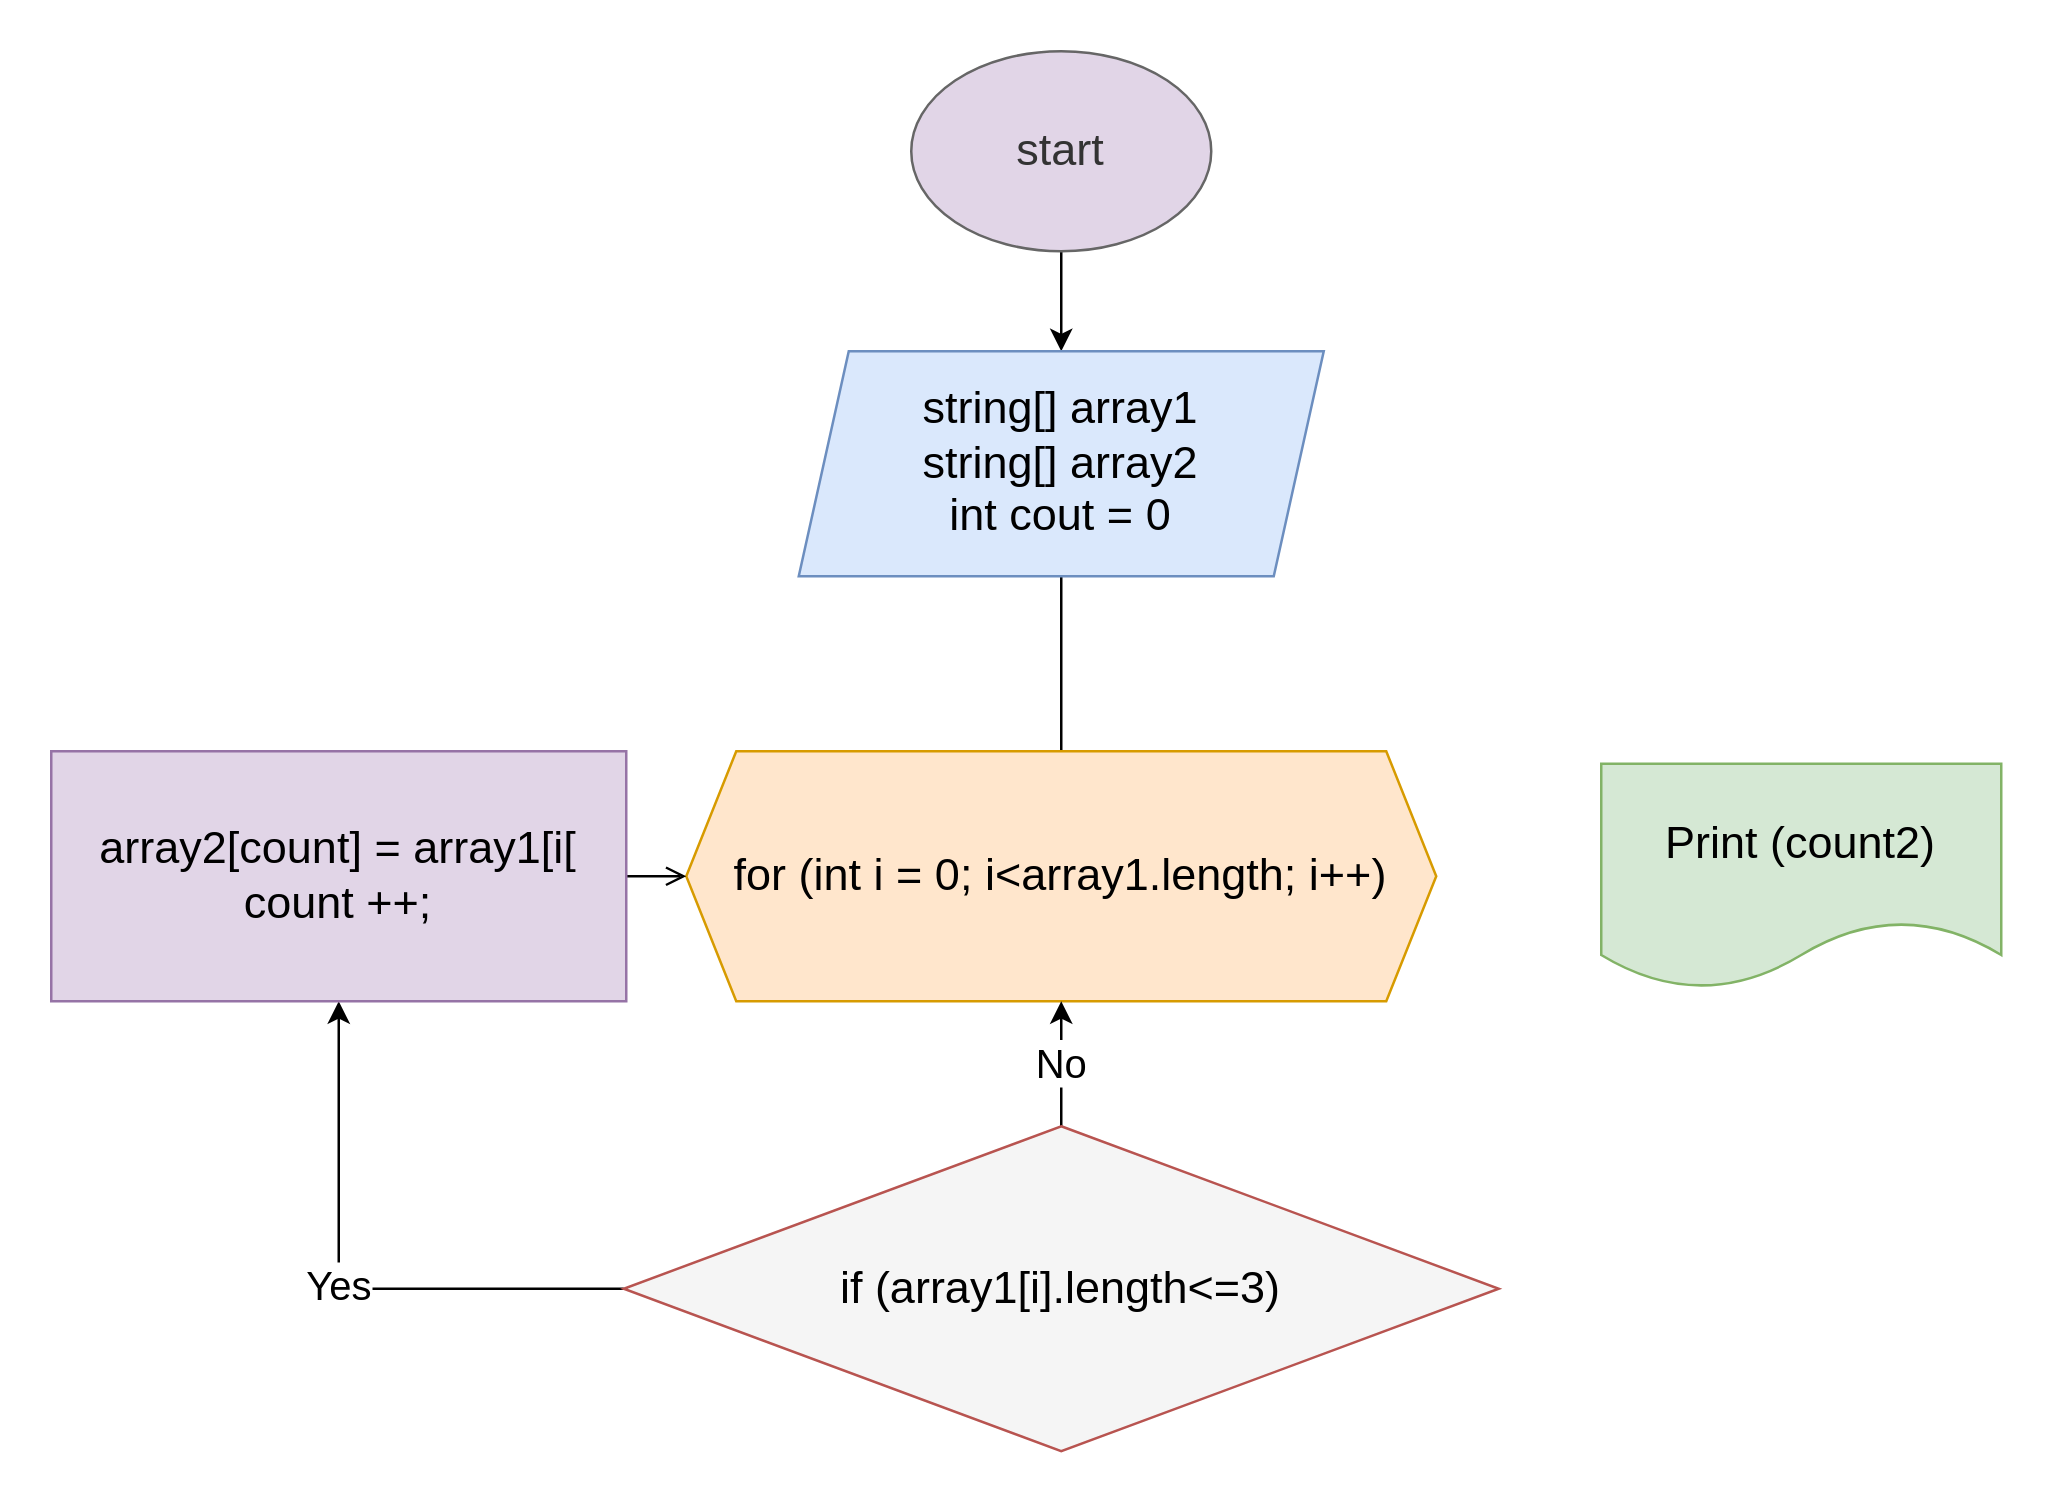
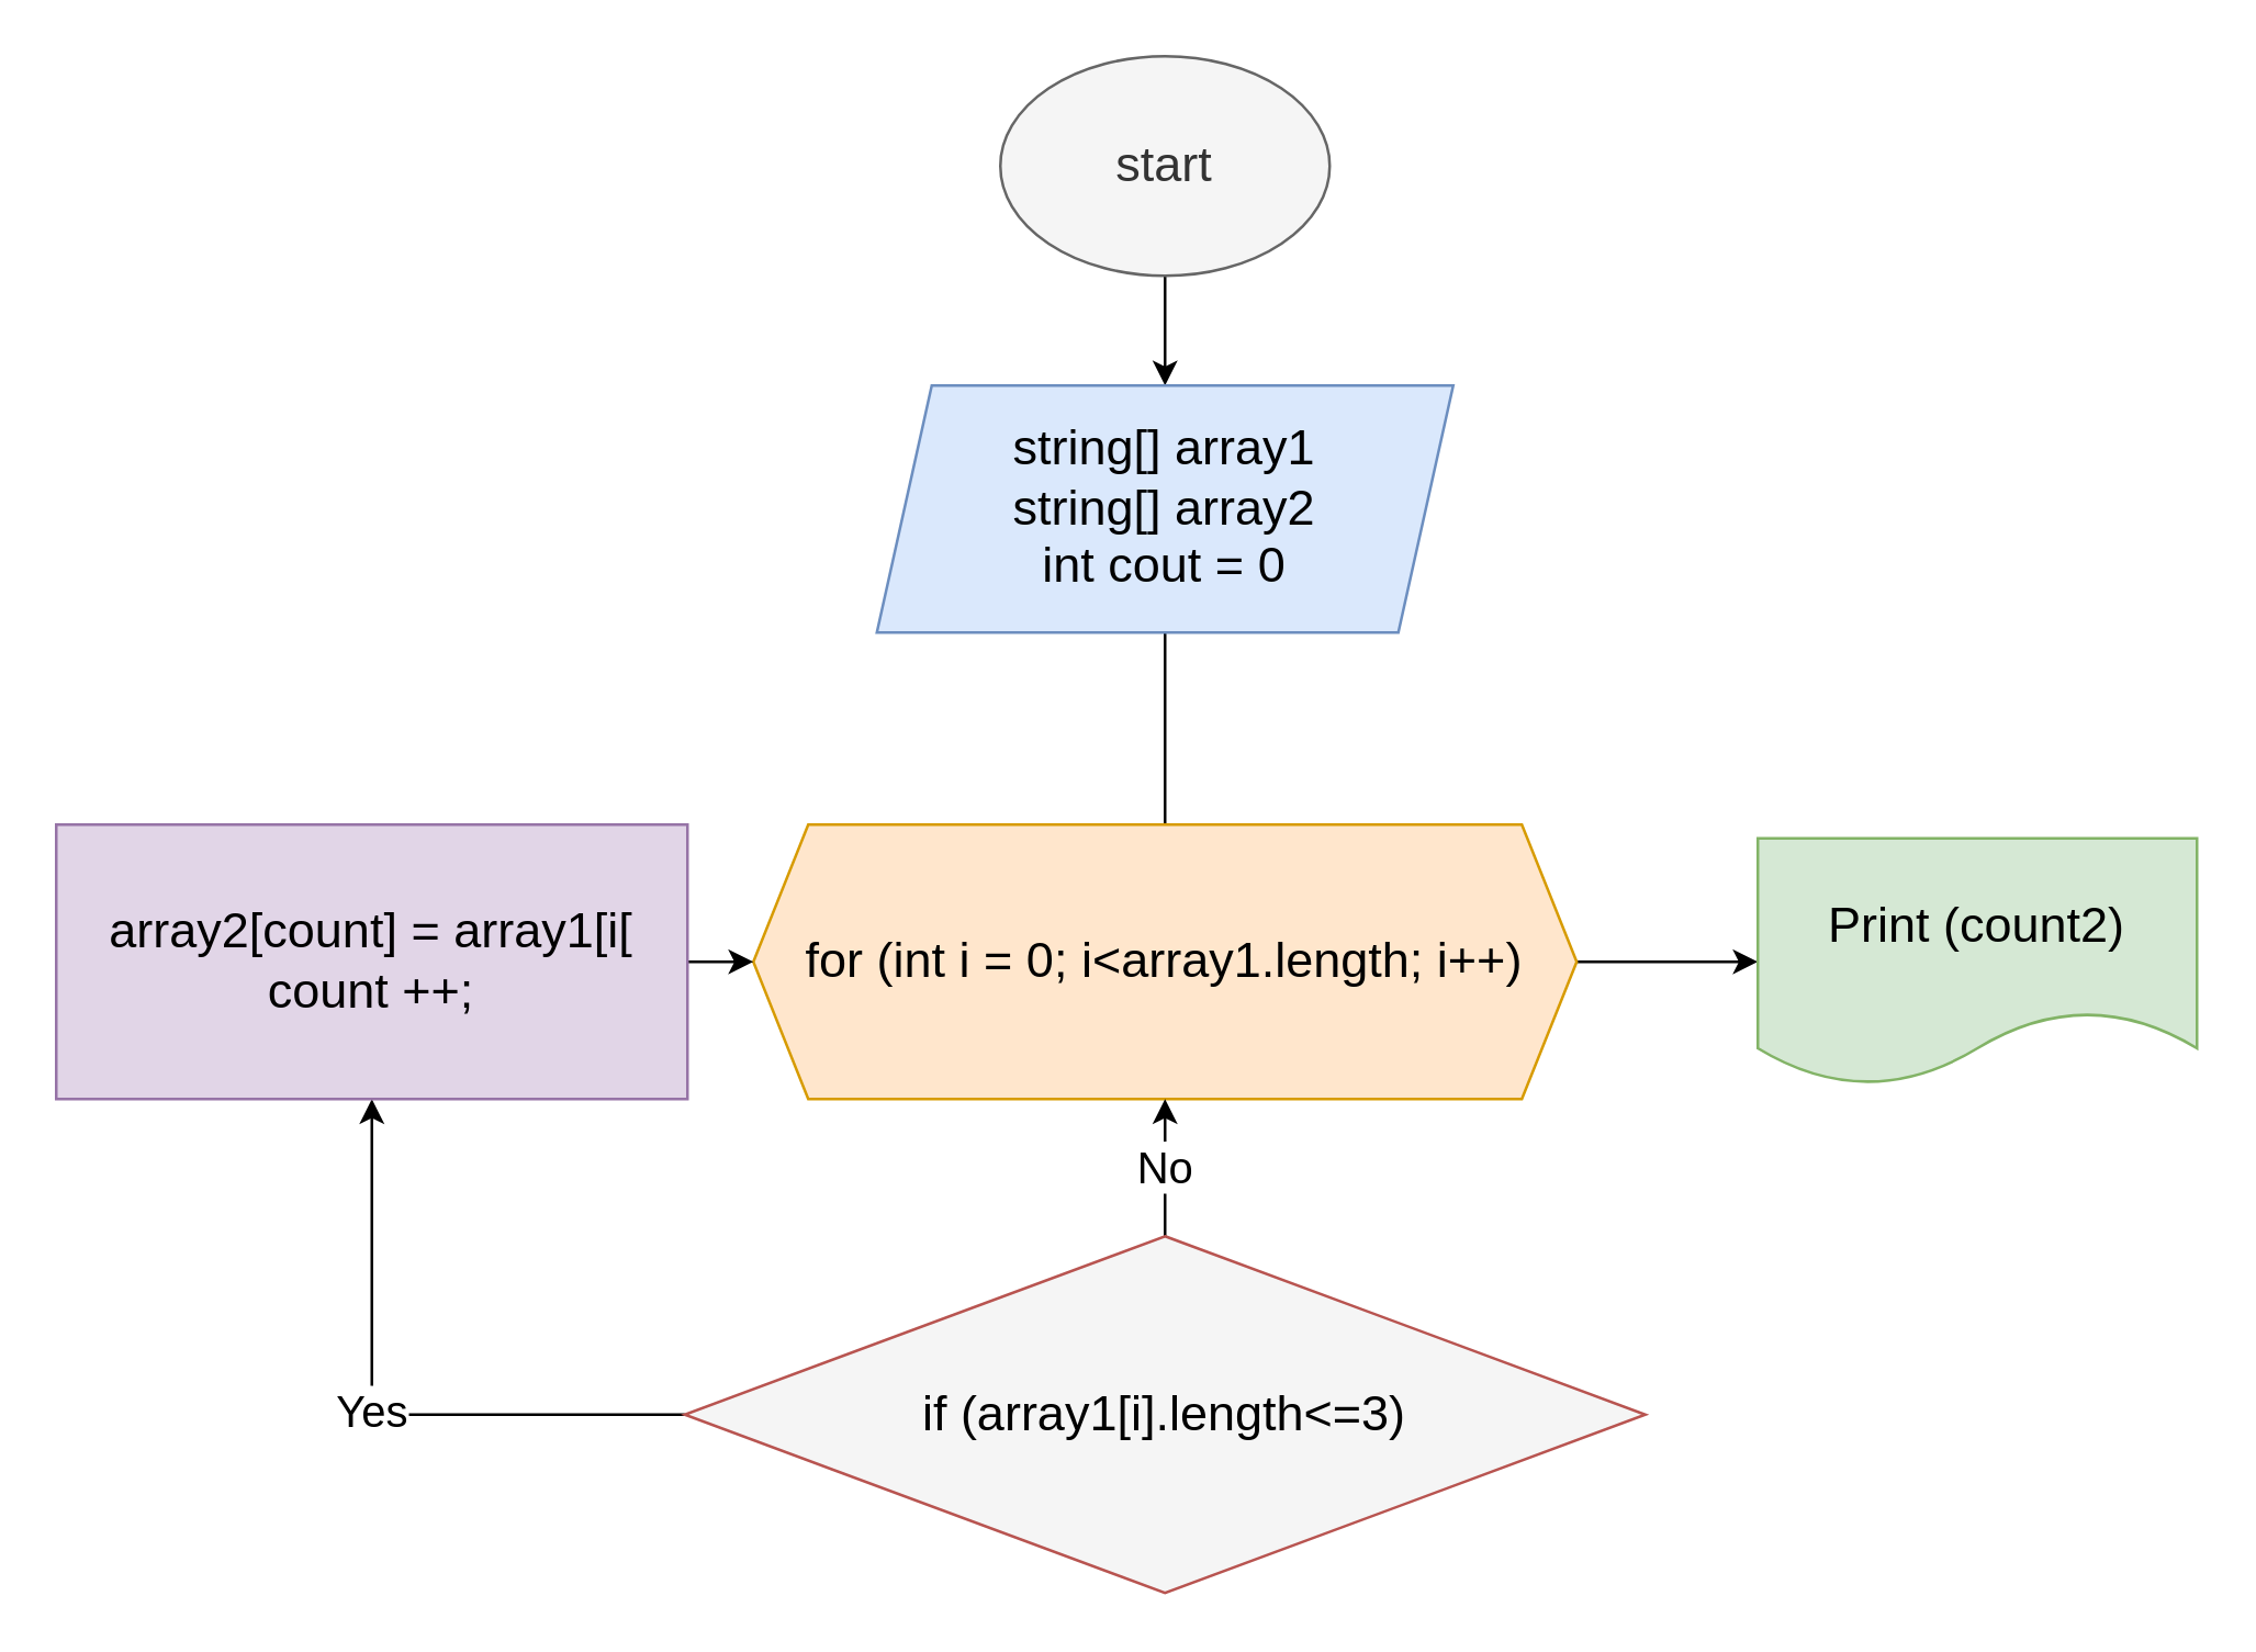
- <mxCell id="3" value="&lt;font style=&quot;font-size: 18px;&quot;&gt;start&lt;/font&gt;" style="ellipse;whiteSpace=wrap;html=1;fillColor=#e1d5e7;fontColor=#333333;strokeColor=#666666;" vertex="1" parent="1"><mxGeometry x="364" width="120" height="80" as="geometry" y="20" /></mxCell>
+ <mxCell id="3" value="&lt;font style=&quot;font-size: 18px;&quot;&gt;start&lt;/font&gt;" style="ellipse;whiteSpace=wrap;html=1;fillColor=#f5f5f5;fontColor=#333333;strokeColor=#666666;" vertex="1" parent="1"><mxGeometry x="364" width="120" height="80" as="geometry" y="20" /></mxCell>
- <mxCell id="11" style="edgeStyle=orthogonalEdgeStyle;rounded=0;orthogonalLoop=1;jettySize=auto;html=1;entryX=0;entryY=0.5;entryDx=0;entryDy=0;endArrow=open;" edge="1" parent="1" source="12" target="7"><mxGeometry relative="1" as="geometry" /></mxCell>
+ <mxCell id="11" style="edgeStyle=orthogonalEdgeStyle;rounded=0;orthogonalLoop=1;jettySize=auto;html=1;entryX=0;entryY=0.5;entryDx=0;entryDy=0;" edge="1" parent="1" source="12" target="7"><mxGeometry relative="1" as="geometry" /></mxCell>
+ <mxCell id="6" value="" style="edgeStyle=orthogonalEdgeStyle;rounded=0;orthogonalLoop=1;jettySize=auto;html=1;fontSize=18;" edge="1" parent="1" source="7" target="13"><mxGeometry relative="1" as="geometry" /></mxCell>
